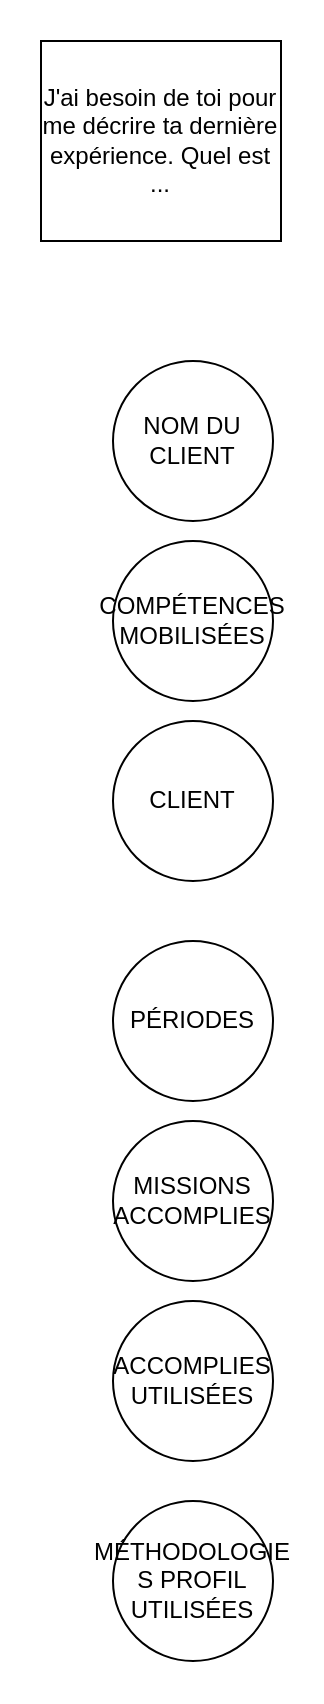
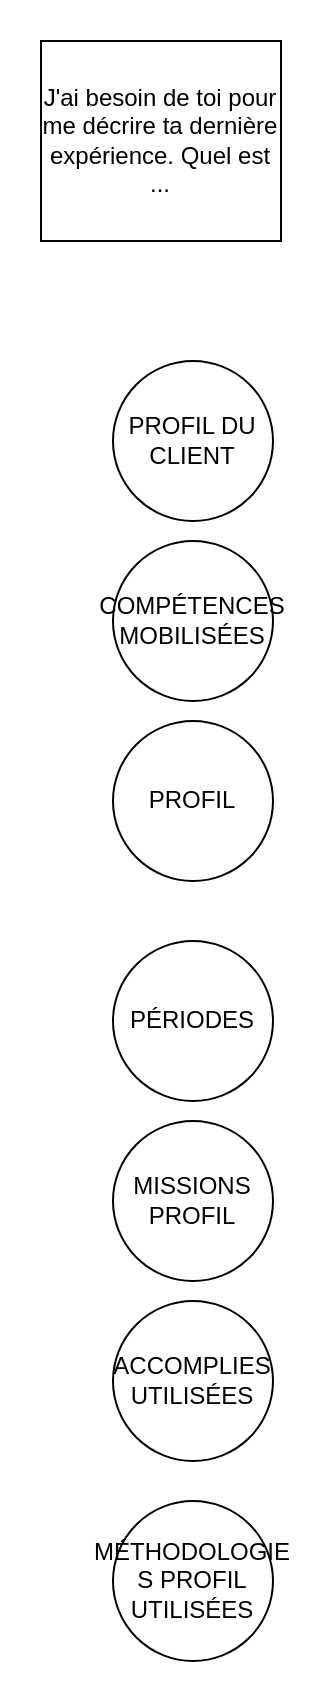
- <mxCell id="3" value="NOM DU CLIENT" style="ellipse;whiteSpace=wrap;html=1;" vertex="1" parent="1"><mxGeometry x="56" y="180" width="80" height="80" as="geometry" /></mxCell>
+ <mxCell id="3" value="PROFIL DU CLIENT" style="ellipse;whiteSpace=wrap;html=1;" vertex="1" parent="1"><mxGeometry x="56" y="180" width="80" height="80" as="geometry" /></mxCell>
- <mxCell id="9" value="CLIENT" style="ellipse;whiteSpace=wrap;html=1;" vertex="1" parent="1"><mxGeometry x="56" y="360" width="80" height="80" as="geometry" /></mxCell>
+ <mxCell id="9" value="PROFIL" style="ellipse;whiteSpace=wrap;html=1;" vertex="1" parent="1"><mxGeometry x="56" y="360" width="80" height="80" as="geometry" /></mxCell>
- <mxCell id="5" value="MISSIONS ACCOMPLIES" style="ellipse;whiteSpace=wrap;html=1;" vertex="1" parent="1"><mxGeometry x="56" y="560" width="80" height="80" as="geometry" /></mxCell>
+ <mxCell id="5" value="MISSIONS PROFIL" style="ellipse;whiteSpace=wrap;html=1;" vertex="1" parent="1"><mxGeometry x="56" y="560" width="80" height="80" as="geometry" /></mxCell>
